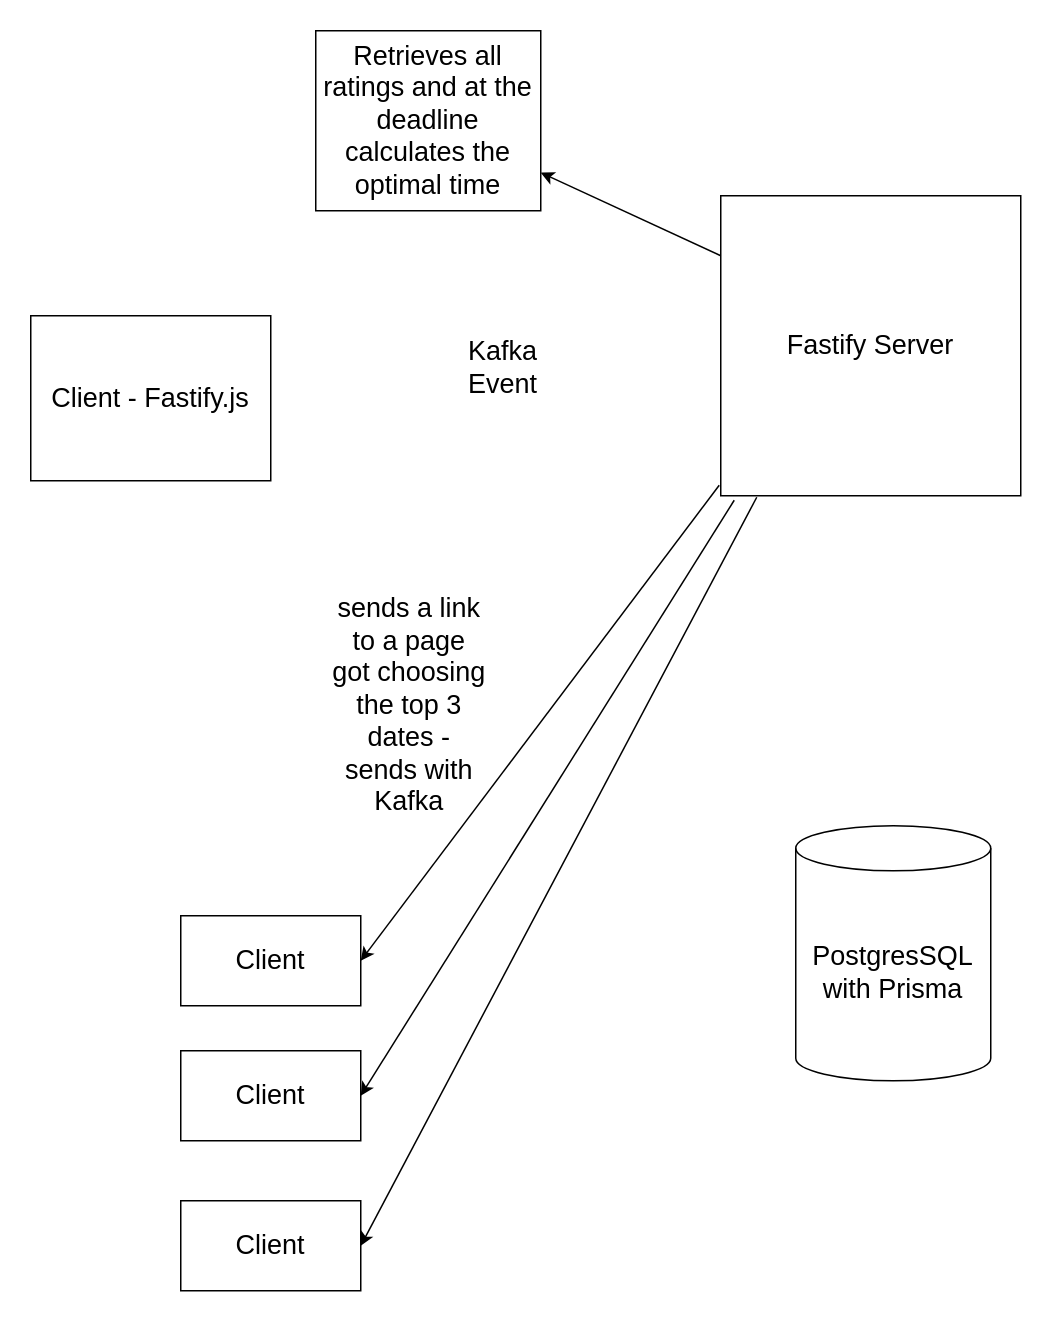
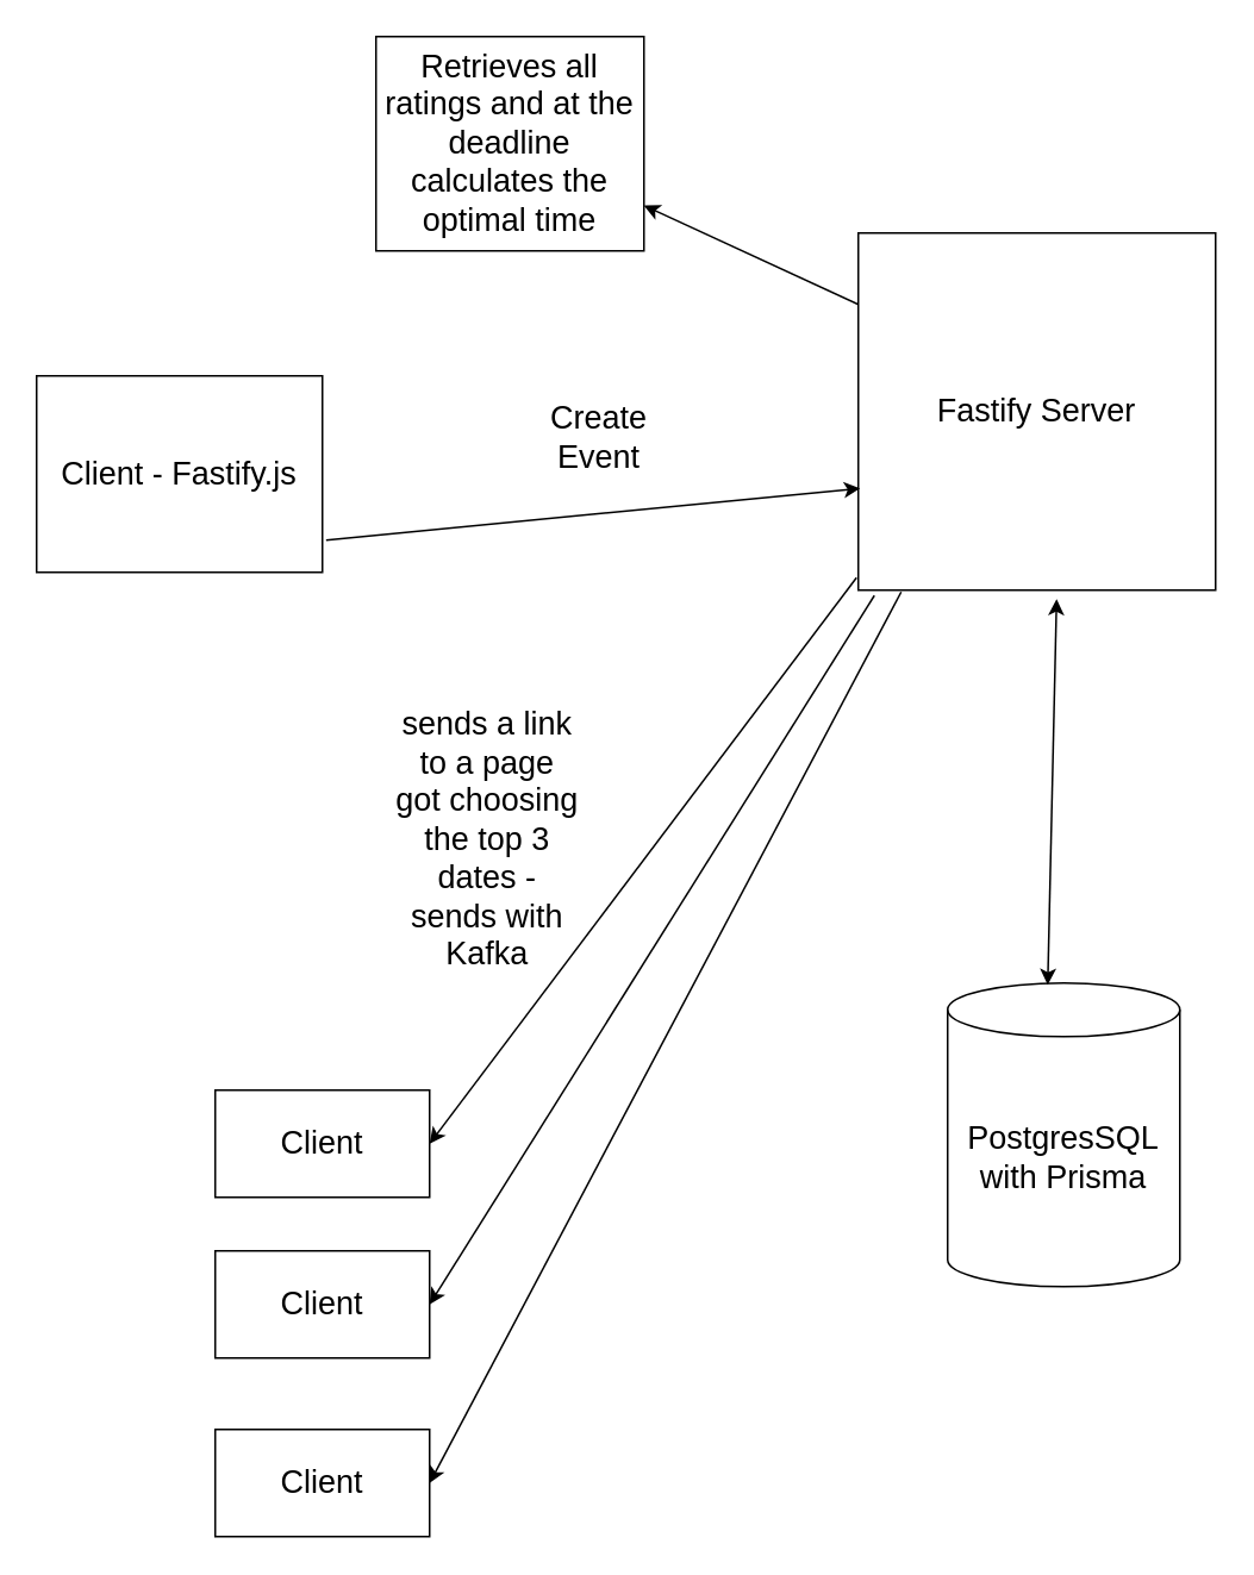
- <mxCell id="6" value="Kafka Event" style="text;html=1;strokeColor=none;fillColor=none;align=center;verticalAlign=middle;whiteSpace=wrap;rounded=0;fontSize=18;" vertex="1" parent="1"><mxGeometry x="305" y="230" width="60" height="30" as="geometry" /></mxCell>
+ <mxCell id="6" value="Create Event" style="text;html=1;strokeColor=none;fillColor=none;align=center;verticalAlign=middle;whiteSpace=wrap;rounded=0;fontSize=18;" vertex="1" parent="1"><mxGeometry x="305" y="230" width="60" height="30" as="geometry" /></mxCell>
+ <mxCell id="9" value="" style="endArrow=classic;html=1;fontSize=18;exitX=1.013;exitY=0.836;exitDx=0;exitDy=0;exitPerimeter=0;entryX=0.005;entryY=0.715;entryDx=0;entryDy=0;entryPerimeter=0;" edge="1" parent="1" source="2" target="3"><mxGeometry width="50" height="50" relative="1" as="geometry"><mxPoint x="270" y="350" as="sourcePoint" /><mxPoint x="320" y="300" as="targetPoint" /></mxGeometry></mxCell>
+ <mxCell id="5" value="" style="endArrow=classic;startArrow=classic;html=1;fontSize=18;entryX=0.555;entryY=1.025;entryDx=0;entryDy=0;entryPerimeter=0;exitX=0.431;exitY=0.006;exitDx=0;exitDy=0;exitPerimeter=0;" edge="1" parent="1" source="4" target="3"><mxGeometry width="50" height="50" relative="1" as="geometry"><mxPoint x="340" y="450" as="sourcePoint" /><mxPoint x="390" y="400" as="targetPoint" /><Array as="points" /></mxGeometry></mxCell>
